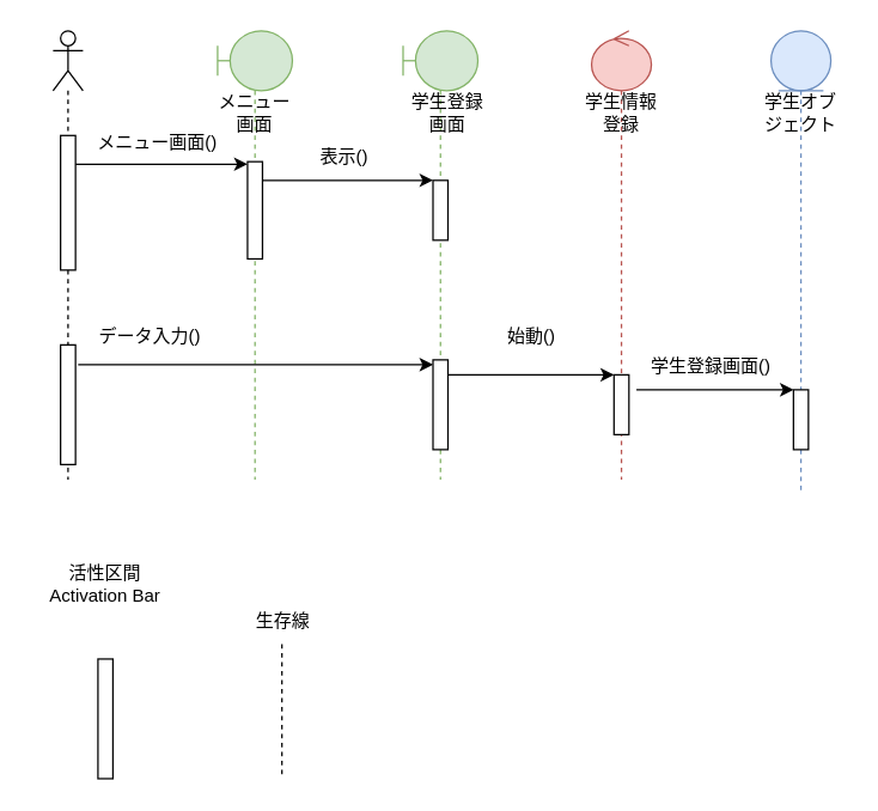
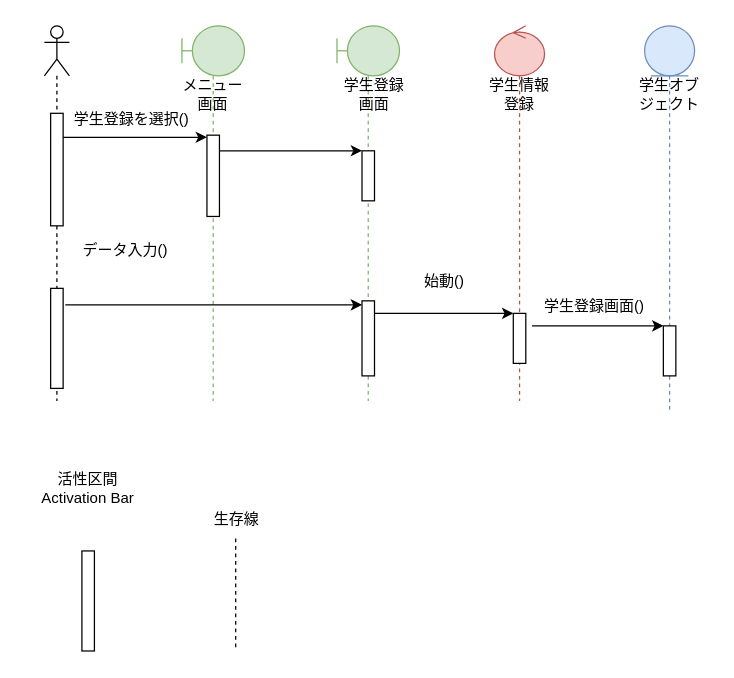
- <mxCell id="23" value="メニュー画面()" style="text;html=1;align=center;verticalAlign=middle;whiteSpace=wrap;rounded=0;" vertex="1" parent="1"><mxGeometry x="55" y="80" width="100" height="30" as="geometry" /></mxCell>
+ <mxCell id="23" value="学生登録を選択()" style="text;html=1;align=center;verticalAlign=middle;whiteSpace=wrap;rounded=0;" vertex="1" parent="1"><mxGeometry x="55" y="80" width="100" height="30" as="geometry" /></mxCell>
- <mxCell id="25" value="表示()" style="text;html=1;align=center;verticalAlign=middle;whiteSpace=wrap;rounded=0;" vertex="1" parent="1"><mxGeometry x="200" y="90" width="60" height="30" as="geometry" /></mxCell>
- <mxCell id="29" value="データ入力()" style="text;html=1;align=center;verticalAlign=middle;whiteSpace=wrap;rounded=0;" vertex="1" parent="1"><mxGeometry x="65" y="210" width="70" height="30" as="geometry" /></mxCell>
+ <mxCell id="29" value="データ入力()" style="text;html=1;align=center;verticalAlign=middle;whiteSpace=wrap;rounded=0;" vertex="1" parent="1"><mxGeometry x="65" y="185" width="70" height="30" as="geometry" /></mxCell>
